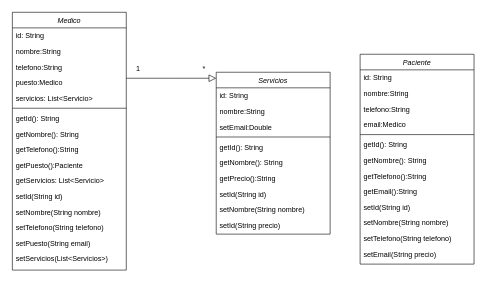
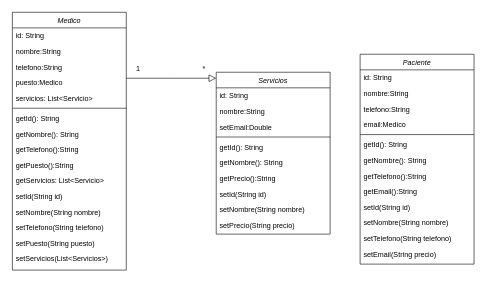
- <mxCell id="12" value="getPuesto():Paciente" style="text;align=left;verticalAlign=top;spacingLeft=4;spacingRight=4;overflow=hidden;rotatable=0;points=[[0,0.5],[1,0.5]];portConstraint=eastwest;" vertex="1" parent="2"><mxGeometry y="242" width="190" height="26" as="geometry" /></mxCell>
+ <mxCell id="12" value="getPuesto():String" style="text;align=left;verticalAlign=top;spacingLeft=4;spacingRight=4;overflow=hidden;rotatable=0;points=[[0,0.5],[1,0.5]];portConstraint=eastwest;" vertex="1" parent="2"><mxGeometry y="242" width="190" height="26" as="geometry" /></mxCell>
- <mxCell id="43" value="setId(String precio)" style="text;align=left;verticalAlign=top;spacingLeft=4;spacingRight=4;overflow=hidden;rotatable=0;points=[[0,0.5],[1,0.5]];portConstraint=eastwest;" vertex="1" parent="33"><mxGeometry y="242" width="190" height="26" as="geometry" /></mxCell>
+ <mxCell id="43" value="setPrecio(String precio)" style="text;align=left;verticalAlign=top;spacingLeft=4;spacingRight=4;overflow=hidden;rotatable=0;points=[[0,0.5],[1,0.5]];portConstraint=eastwest;" vertex="1" parent="33"><mxGeometry y="242" width="190" height="26" as="geometry" /></mxCell>
- <mxCell id="17" value="setPuesto(String email)" style="text;align=left;verticalAlign=top;spacingLeft=4;spacingRight=4;overflow=hidden;rotatable=0;points=[[0,0.5],[1,0.5]];portConstraint=eastwest;" vertex="1" parent="2"><mxGeometry y="372" width="190" height="26" as="geometry" /></mxCell>
+ <mxCell id="17" value="setPuesto(String puesto)" style="text;align=left;verticalAlign=top;spacingLeft=4;spacingRight=4;overflow=hidden;rotatable=0;points=[[0,0.5],[1,0.5]];portConstraint=eastwest;" vertex="1" parent="2"><mxGeometry y="372" width="190" height="26" as="geometry" /></mxCell>
